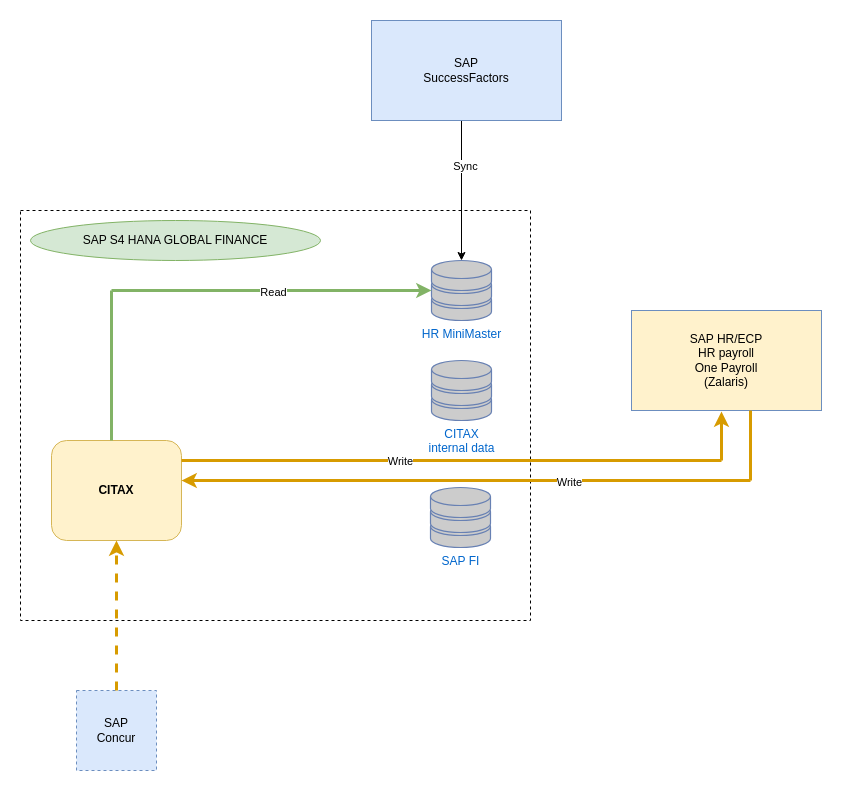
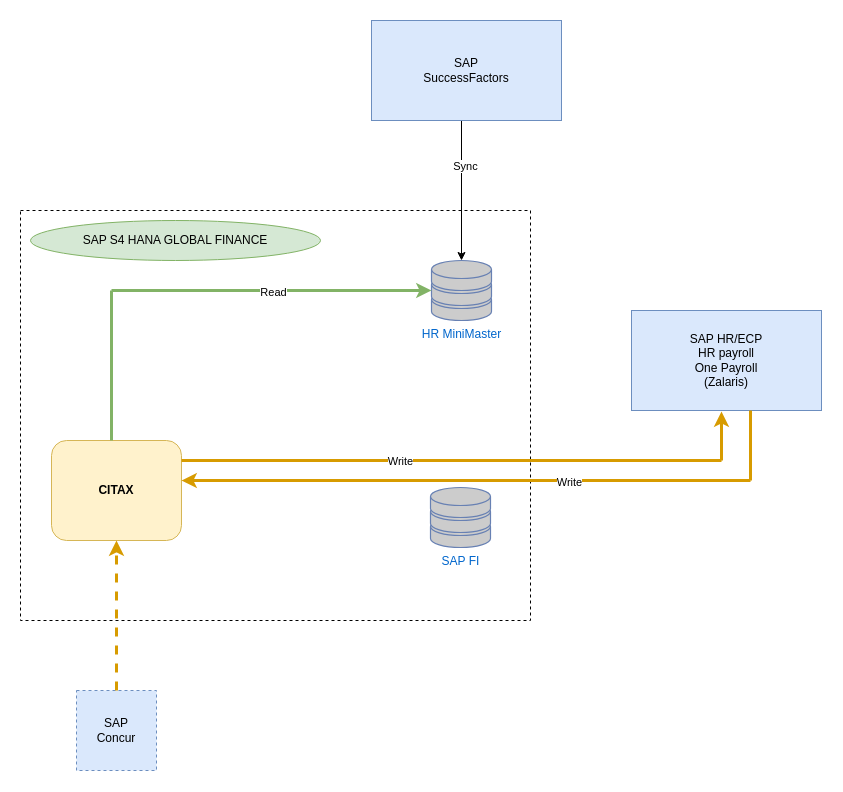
- <mxCell id="11" value="SAP HR/ECP&lt;div&gt;HR payroll&lt;/div&gt;&lt;div&gt;One Payroll&lt;/div&gt;&lt;div&gt;(Zalaris)&lt;/div&gt;" style="rounded=0;whiteSpace=wrap;html=1;fillColor=#fff2cc;strokeColor=#6c8ebf;" vertex="1" parent="1"><mxGeometry x="631" y="310" width="190" height="100" as="geometry" /></mxCell>
+ <mxCell id="11" value="SAP HR/ECP&lt;div&gt;HR payroll&lt;/div&gt;&lt;div&gt;One Payroll&lt;/div&gt;&lt;div&gt;(Zalaris)&lt;/div&gt;" style="rounded=0;whiteSpace=wrap;html=1;fillColor=#dae8fc;strokeColor=#6c8ebf;" vertex="1" parent="1"><mxGeometry x="631" y="310" width="190" height="100" as="geometry" /></mxCell>
- <mxCell id="16" value="CITAX&lt;div&gt;internal data&lt;/div&gt;" style="fontColor=#0066CC;verticalAlign=top;verticalLabelPosition=bottom;labelPosition=center;align=center;html=1;outlineConnect=0;fillColor=#CCCCCC;strokeColor=#6881B3;gradientColor=none;gradientDirection=north;strokeWidth=2;shape=mxgraph.networks.storage;" vertex="1" parent="1"><mxGeometry x="431" y="360" width="60" height="60" as="geometry" /></mxCell>
